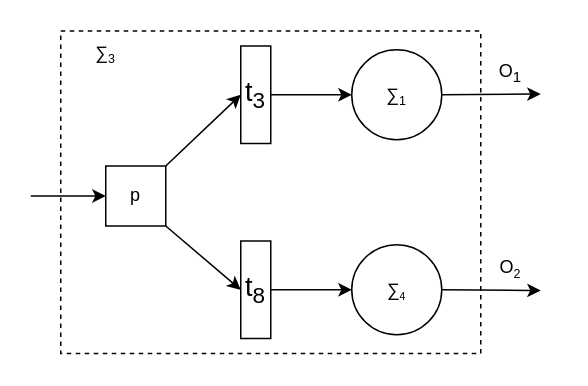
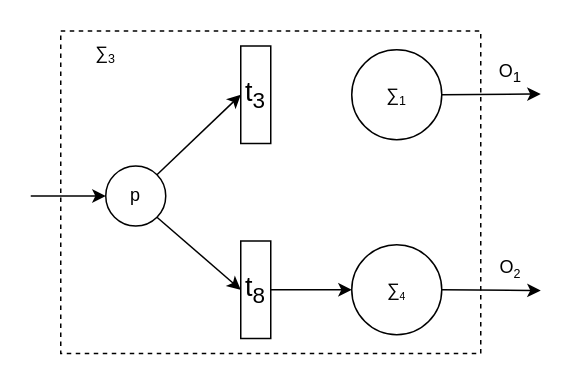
- <mxCell id="10" value="" style="endArrow=classic;html=1;rounded=0;exitX=1;exitY=0.5;exitDx=0;exitDy=0;entryX=0;entryY=0.5;entryDx=0;entryDy=0;" edge="1" parent="1" source="4" target="6"><mxGeometry width="50" height="50" relative="1" as="geometry"><mxPoint x="210" y="90" as="sourcePoint" /><mxPoint x="260" y="40" as="targetPoint" /></mxGeometry></mxCell>
- <mxCell id="3" value="p" style="whiteSpace=wrap;html=1;aspect=fixed;rounded=0;" vertex="1" parent="1"><mxGeometry x="70" y="110" width="40" height="40" as="geometry" /></mxCell>
+ <mxCell id="3" value="p" style="ellipse;whiteSpace=wrap;html=1;aspect=fixed;" vertex="1" parent="1"><mxGeometry x="70" y="110" width="40" height="40" as="geometry" /></mxCell>
